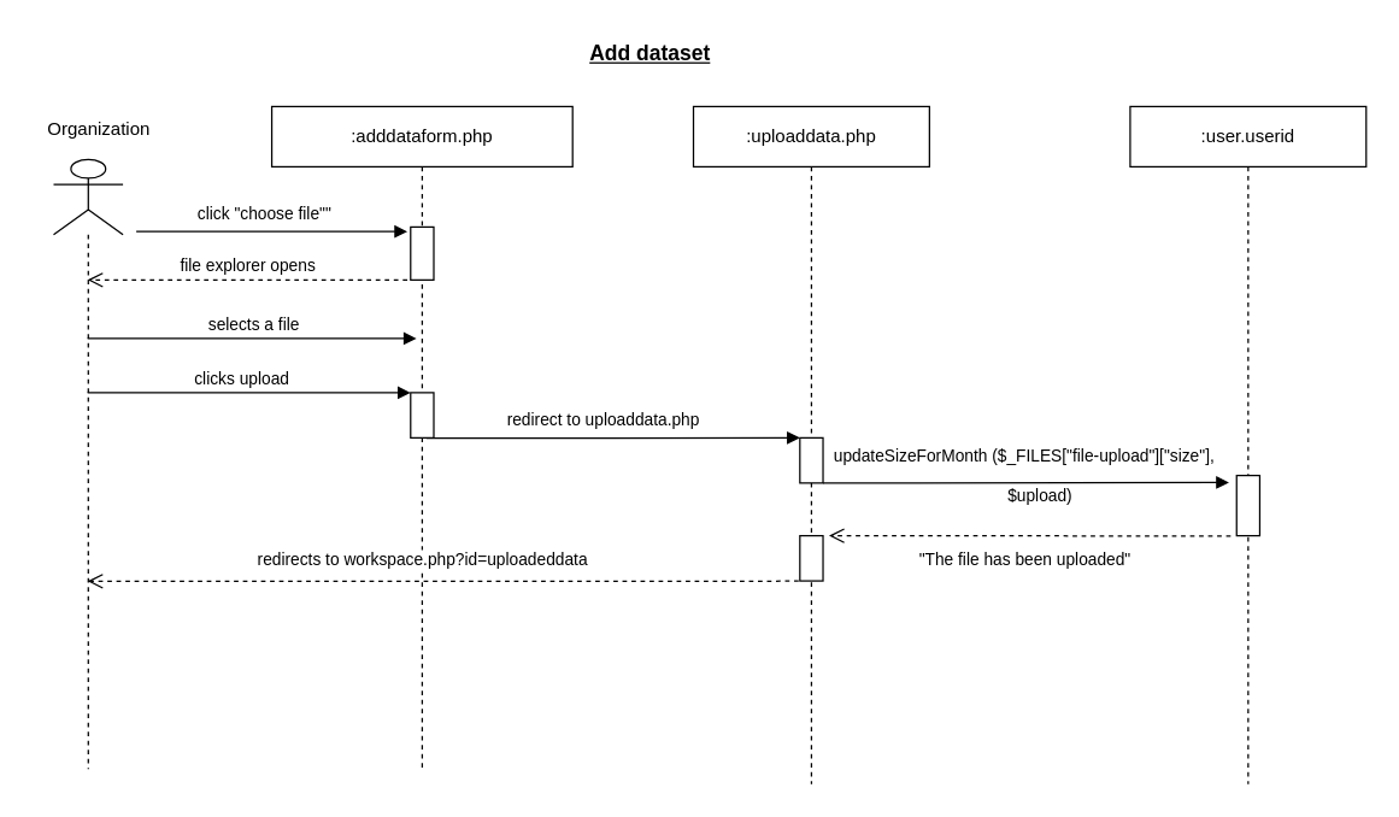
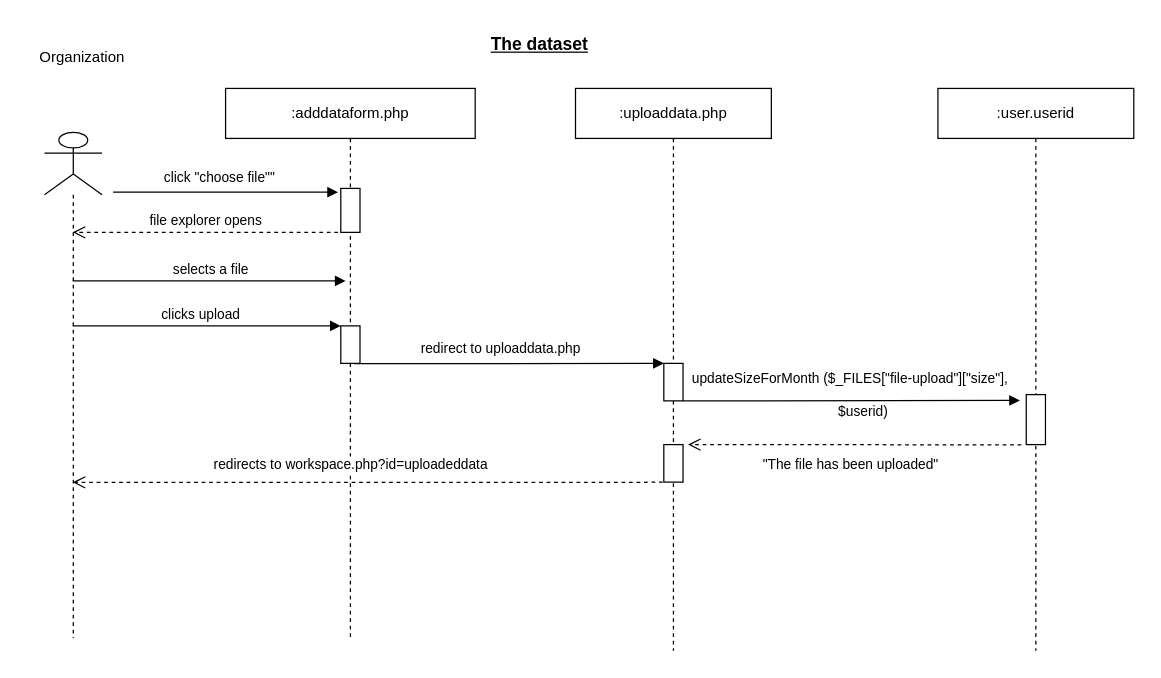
- <mxCell id="12" value="&lt;font style=&quot;font-size: 14px;&quot;&gt;&lt;b&gt;&lt;u&gt;Add dataset&lt;/u&gt;&lt;/b&gt;&lt;/font&gt;" style="text;html=1;align=center;verticalAlign=middle;resizable=0;points=[];autosize=1;strokeColor=none;fillColor=none;" parent="1" vertex="1"><mxGeometry x="380.56" y="20" width="100" height="30" as="geometry" /></mxCell>
+ <mxCell id="12" value="&lt;font style=&quot;font-size: 14px;&quot;&gt;&lt;b&gt;&lt;u&gt;The dataset&lt;/u&gt;&lt;/b&gt;&lt;/font&gt;" style="text;html=1;align=center;verticalAlign=middle;resizable=0;points=[];autosize=1;strokeColor=none;fillColor=none;" parent="1" vertex="1"><mxGeometry x="380.56" y="20" width="100" height="30" as="geometry" /></mxCell>
- <mxCell id="5" value="Organization" style="text;html=1;align=center;verticalAlign=middle;resizable=1;points=[];autosize=1;strokeColor=none;fillColor=none;container=0;movable=1;rotatable=1;deletable=1;editable=1;connectable=1;locked=0;" parent="1" vertex="1"><mxGeometry x="20.1" y="70" width="90" height="30" as="geometry" /></mxCell>
+ <mxCell id="5" value="Organization" style="text;html=1;align=center;verticalAlign=middle;resizable=1;points=[];autosize=1;strokeColor=none;fillColor=none;container=0;movable=1;rotatable=1;deletable=1;editable=1;connectable=1;locked=0;" parent="1" vertex="1"><mxGeometry x="20.1" y="30" width="90" height="30" as="geometry" /></mxCell>
- <mxCell id="21" value="&lt;font style=&quot;font-size: 11px;&quot;&gt;$upload)&lt;/font&gt;" style="text;html=1;align=center;verticalAlign=middle;resizable=0;points=[];autosize=1;strokeColor=none;fillColor=none;" parent="1" vertex="1"><mxGeometry x="660" y="314" width="60" height="30" as="geometry" /></mxCell>
+ <mxCell id="21" value="&lt;font style=&quot;font-size: 11px;&quot;&gt;$userid)&lt;/font&gt;" style="text;html=1;align=center;verticalAlign=middle;resizable=0;points=[];autosize=1;strokeColor=none;fillColor=none;" parent="1" vertex="1"><mxGeometry x="660" y="314" width="60" height="30" as="geometry" /></mxCell>
